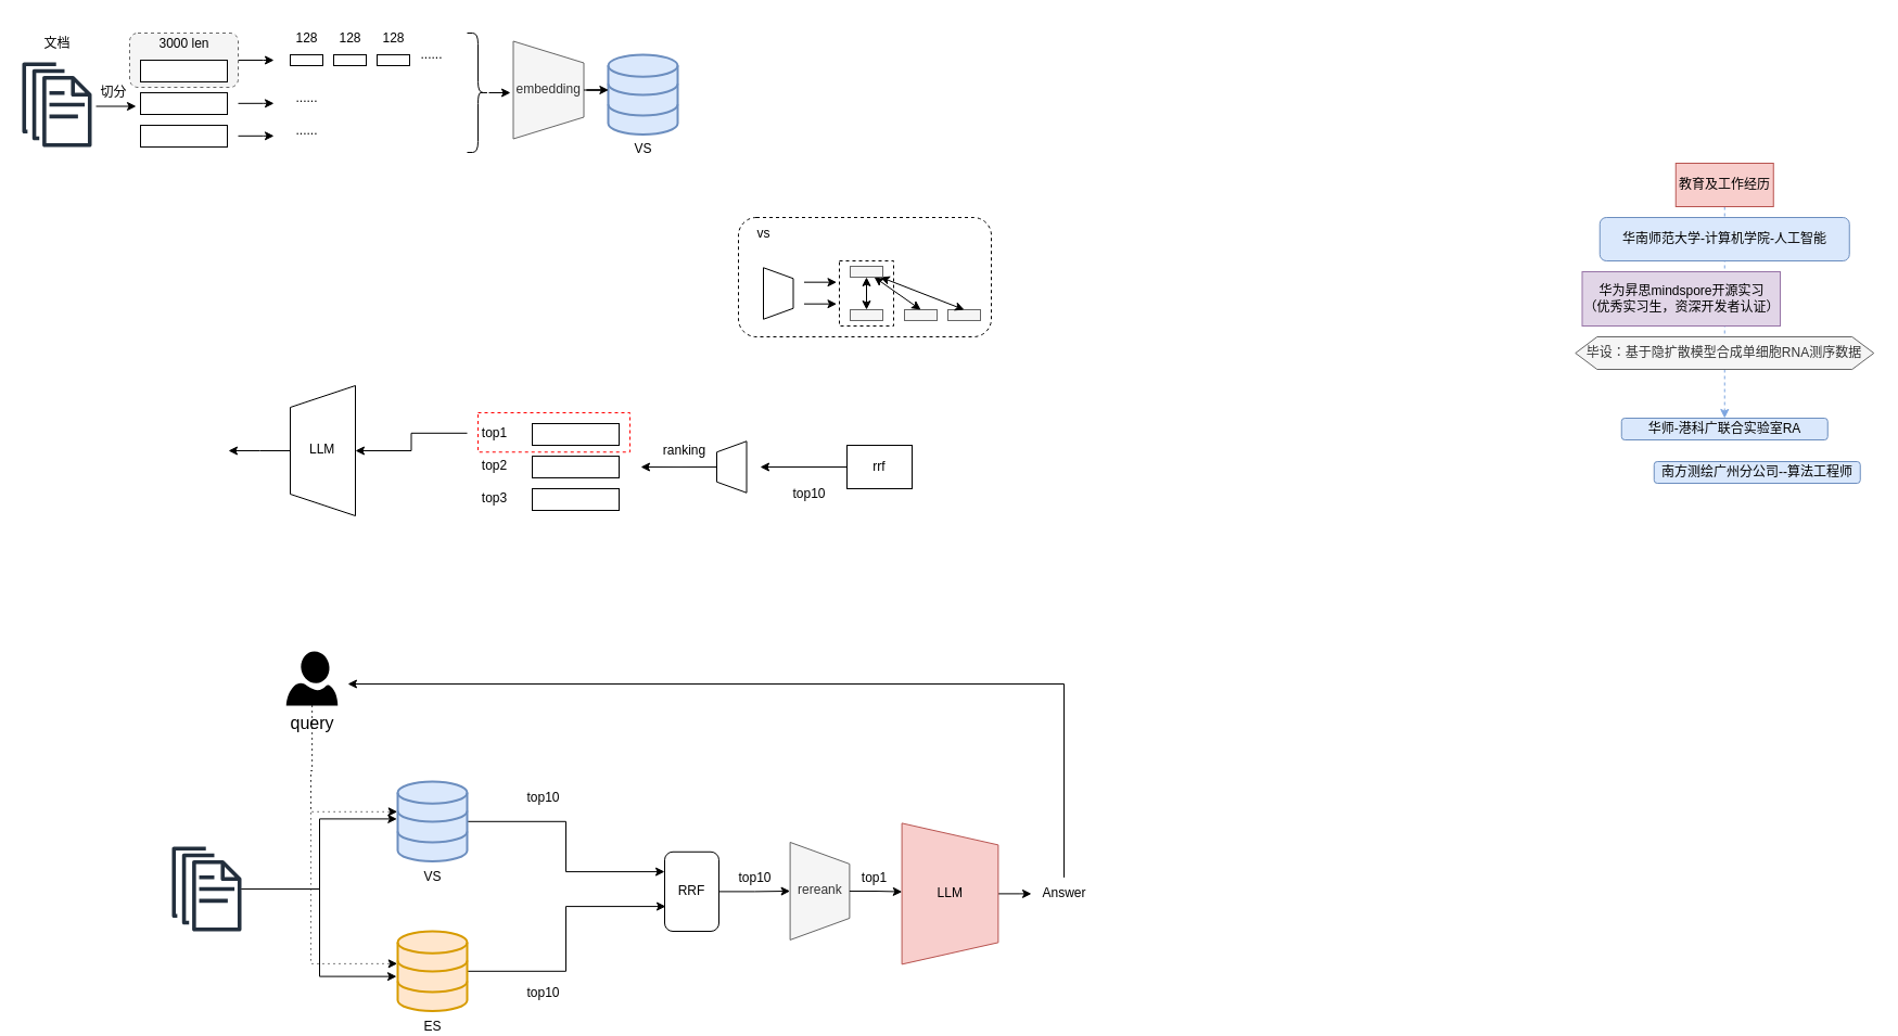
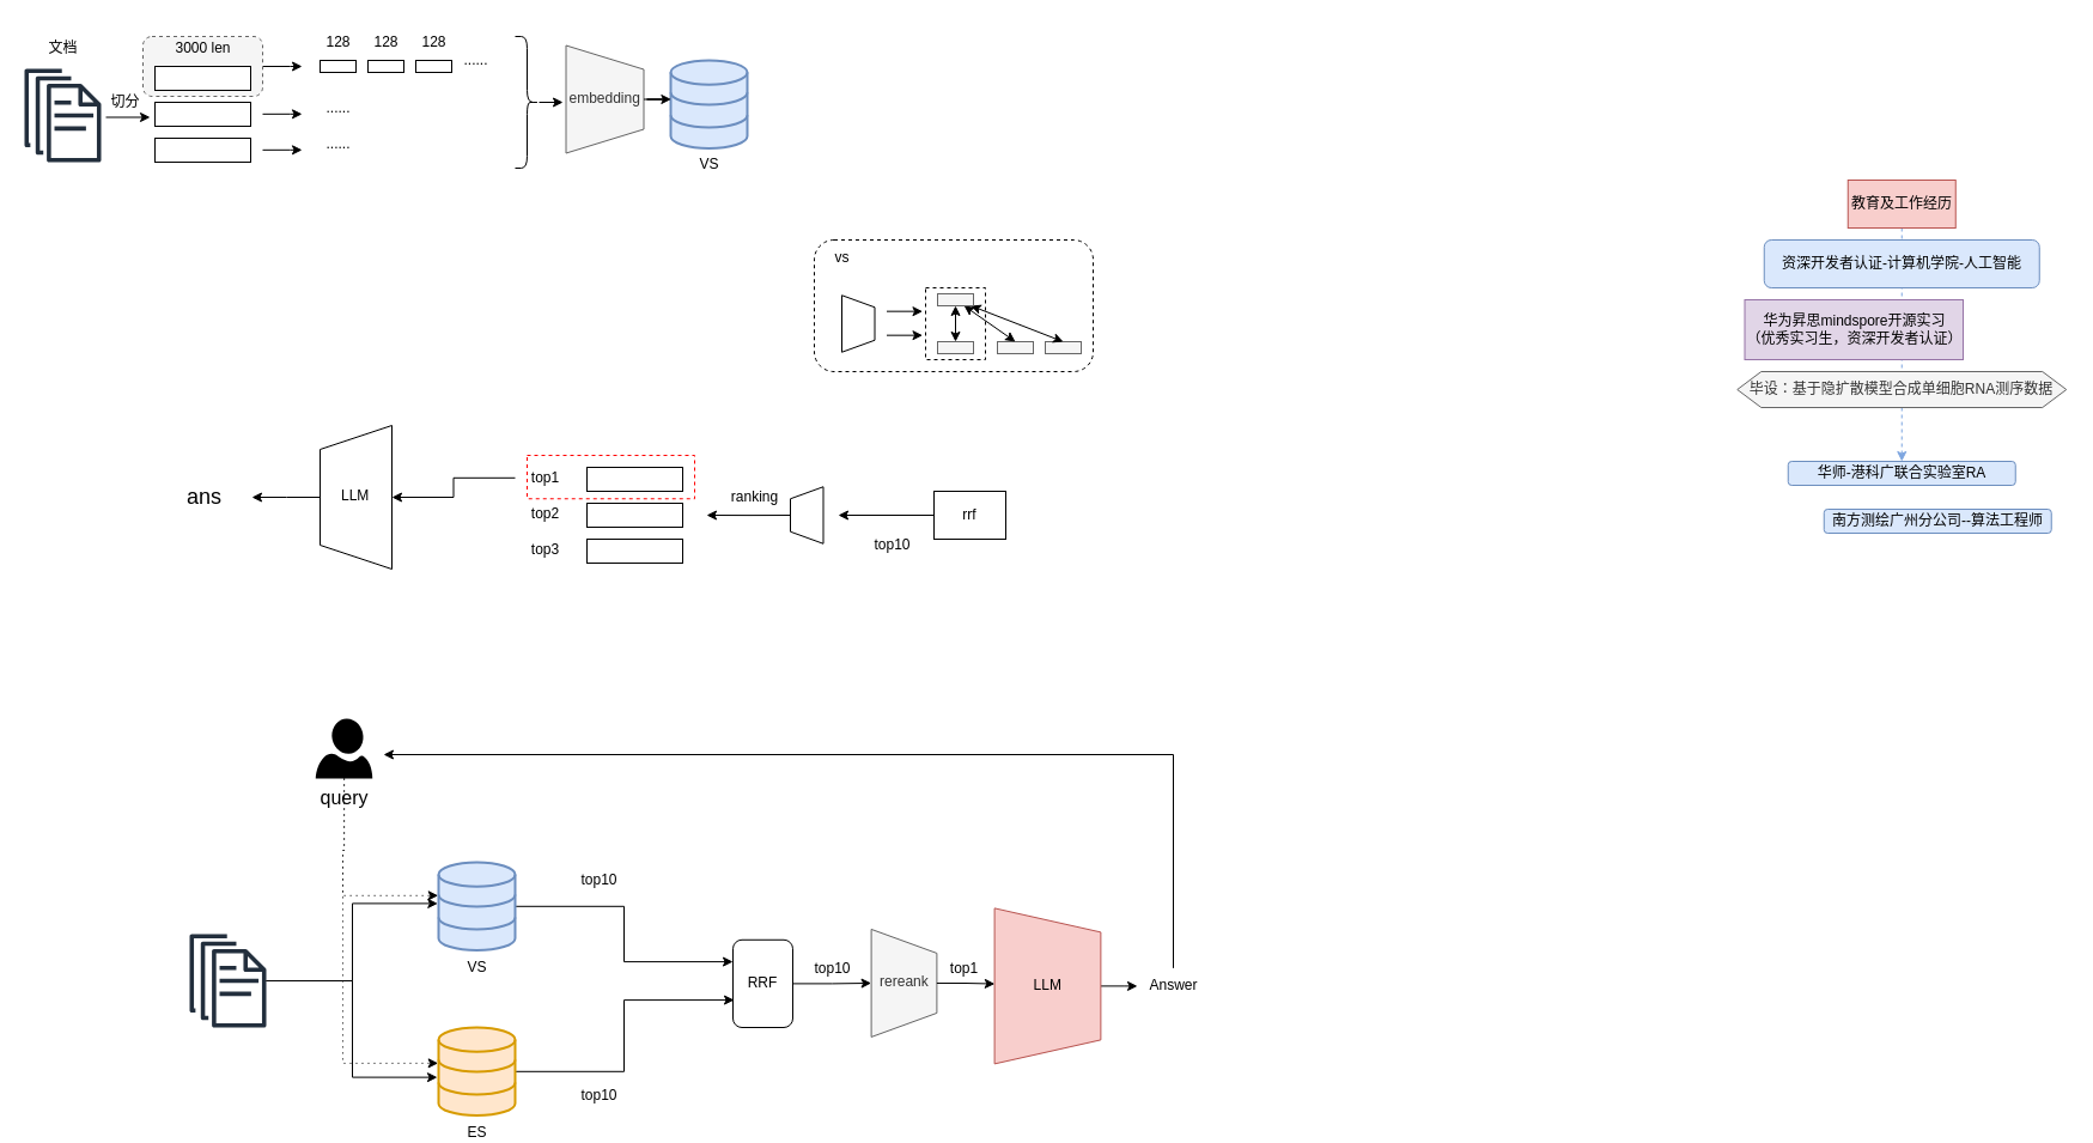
- <mxCell id="9" value="华南师范大学-计算机学院-人工智能" style="rounded=1;whiteSpace=wrap;html=1;fillColor=#dae8fc;strokeColor=#6c8ebf;" parent="1" vertex="1"><mxGeometry x="1473.75" y="200" width="230" height="40" as="geometry" /></mxCell>
+ <mxCell id="9" value="资深开发者认证-计算机学院-人工智能" style="rounded=1;whiteSpace=wrap;html=1;fillColor=#dae8fc;strokeColor=#6c8ebf;" parent="1" vertex="1"><mxGeometry x="1473.75" y="200" width="230" height="40" as="geometry" /></mxCell>
+ <mxCell id="54" value="&lt;font style=&quot;font-size: 18px;&quot;&gt;ans&lt;/font&gt;" style="text;html=1;align=center;verticalAlign=middle;resizable=0;points=[];autosize=1;strokeColor=none;fillColor=none;" parent="1" vertex="1"><mxGeometry x="145" y="395" width="50" height="40" as="geometry" /></mxCell>
